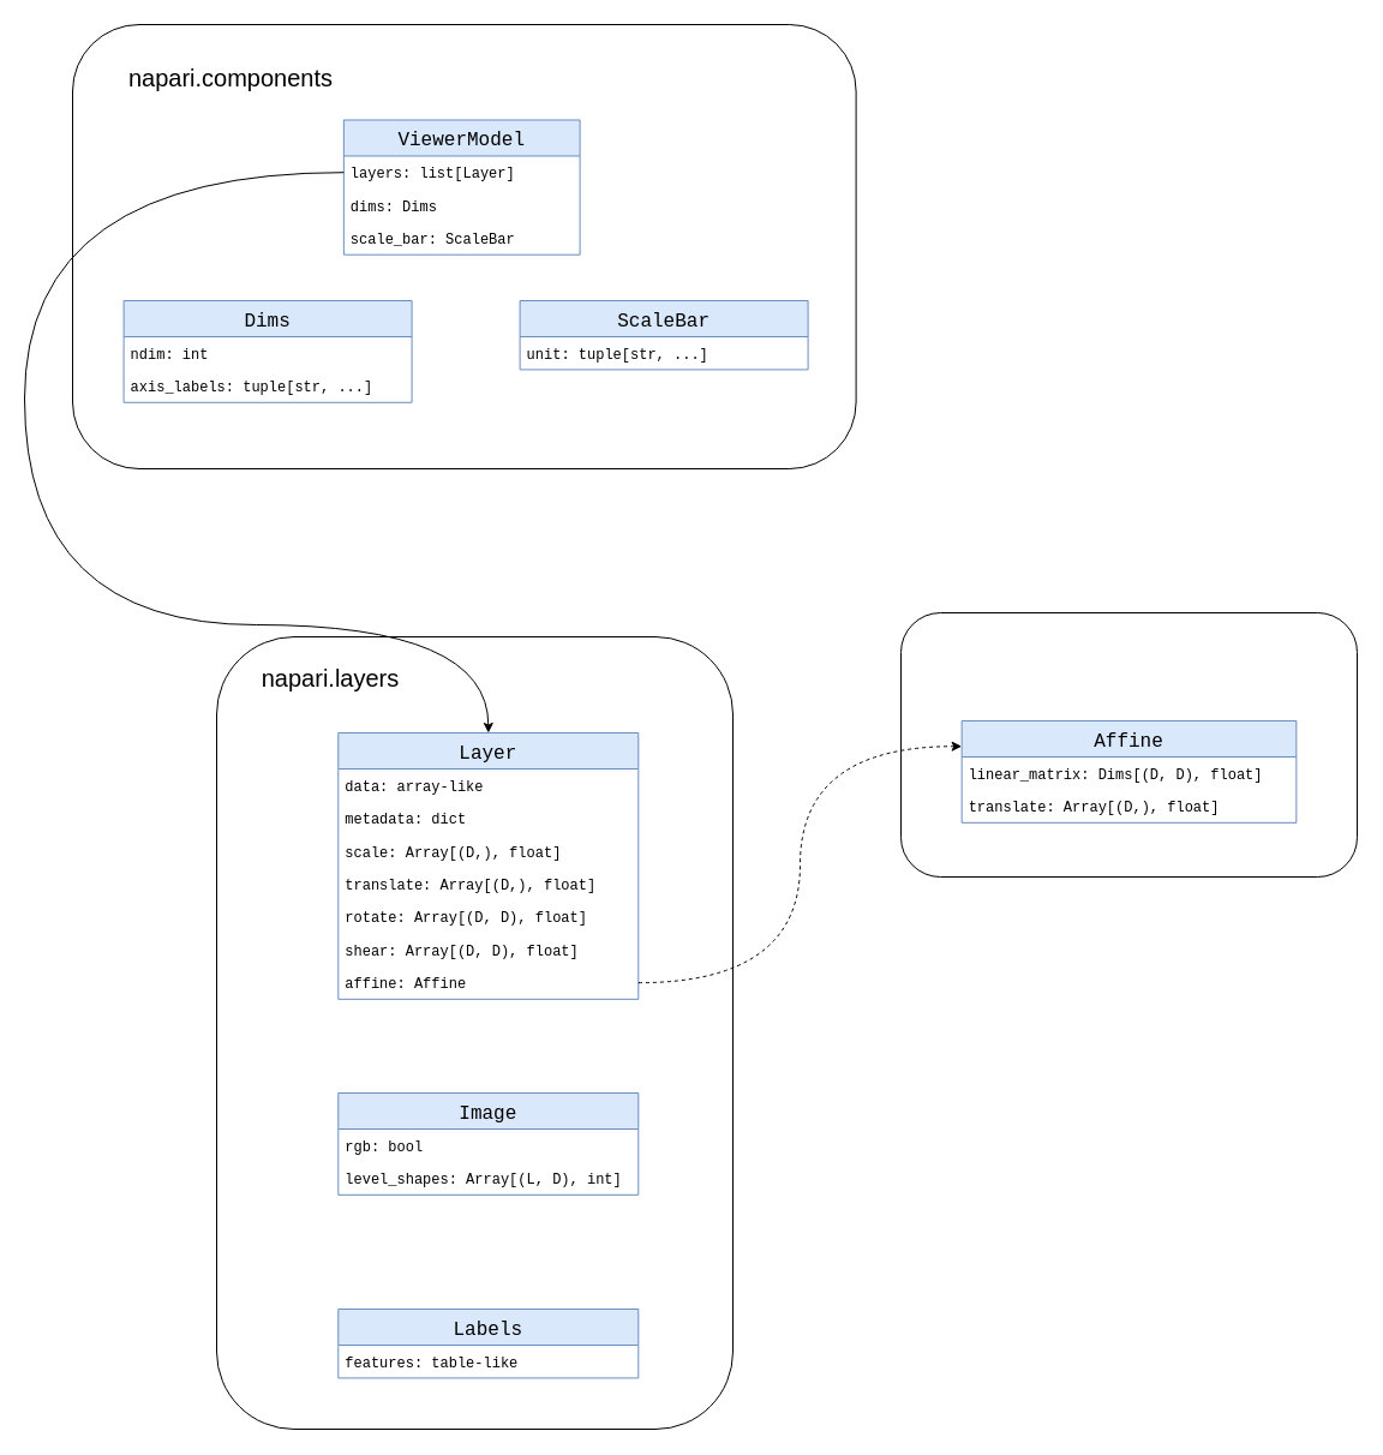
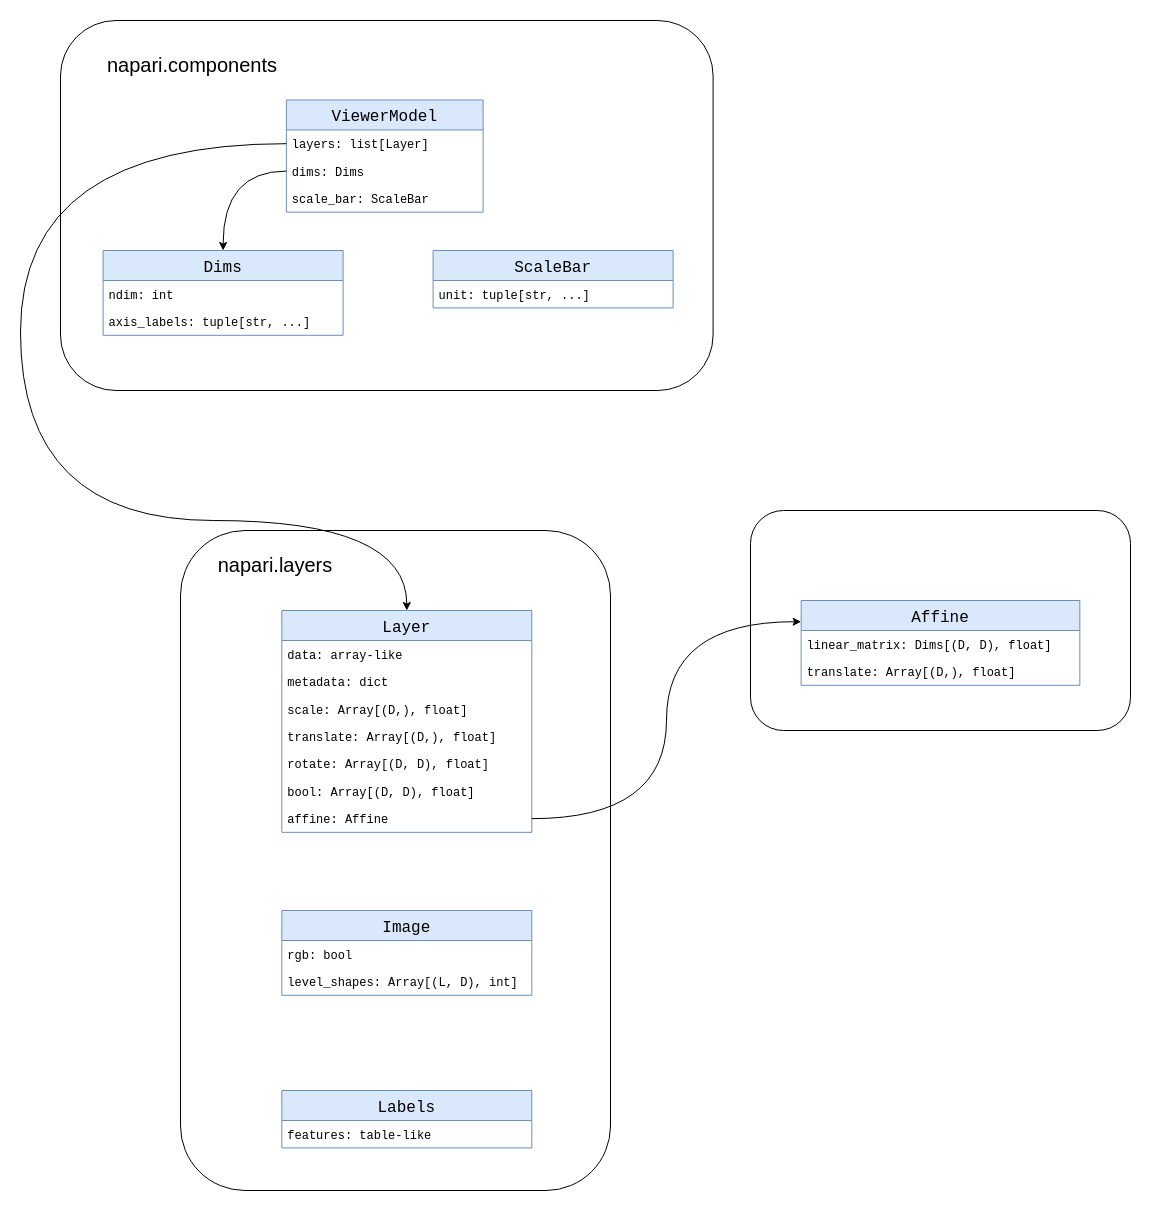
+ <mxCell id="33" style="edgeStyle=orthogonalEdgeStyle;curved=1;rounded=0;orthogonalLoop=1;jettySize=auto;html=1;exitX=0;exitY=0.5;exitDx=0;exitDy=0;entryX=0.5;entryY=0;entryDx=0;entryDy=0;" parent="23" source="27" target="29" edge="1"><mxGeometry relative="1" as="geometry" /></mxCell>
- <mxCell id="37" style="edgeStyle=orthogonalEdgeStyle;rounded=0;orthogonalLoop=1;jettySize=auto;html=1;exitX=1;exitY=0.5;exitDx=0;exitDy=0;entryX=0;entryY=0.25;entryDx=0;entryDy=0;curved=1;dashed=1;" edge="1" parent="1" source="16" target="4"><mxGeometry relative="1" as="geometry" /></mxCell>
+ <mxCell id="37" style="edgeStyle=orthogonalEdgeStyle;rounded=0;orthogonalLoop=1;jettySize=auto;html=1;exitX=1;exitY=0.5;exitDx=0;exitDy=0;entryX=0;entryY=0.25;entryDx=0;entryDy=0;curved=1;" edge="1" parent="1" source="16" target="4"><mxGeometry relative="1" as="geometry" /></mxCell>
- <mxCell id="15" value="shear: Array[(D, D), float]" style="text;strokeColor=none;fillColor=none;align=left;verticalAlign=middle;spacingLeft=4;spacingRight=4;overflow=hidden;points=[[0,0.5],[1,0.5]];portConstraint=eastwest;rotatable=0;fontSize=12;fontFamily=Courier New;" parent="9" vertex="1"><mxGeometry y="167.037" width="250" height="27.407" as="geometry" /></mxCell>
+ <mxCell id="15" value="bool: Array[(D, D), float]" style="text;strokeColor=none;fillColor=none;align=left;verticalAlign=middle;spacingLeft=4;spacingRight=4;overflow=hidden;points=[[0,0.5],[1,0.5]];portConstraint=eastwest;rotatable=0;fontSize=12;fontFamily=Courier New;" parent="9" vertex="1"><mxGeometry y="167.037" width="250" height="27.407" as="geometry" /></mxCell>
